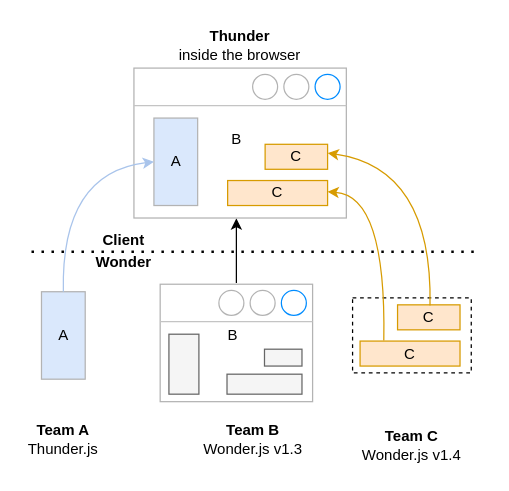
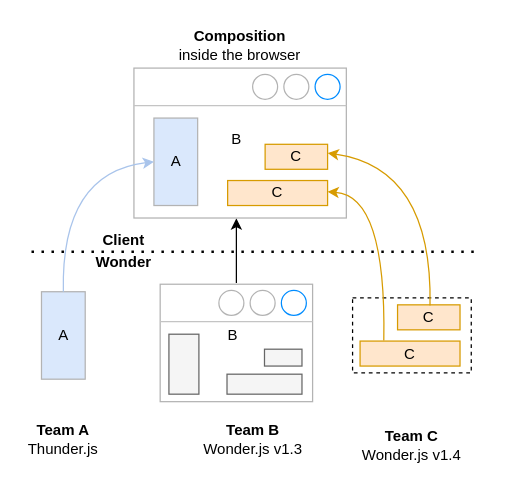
- <mxCell id="23" value="&lt;b&gt;Thunder&lt;/b&gt;&lt;br&gt;inside the browser" style="text;html=1;strokeColor=none;fillColor=none;align=center;verticalAlign=middle;whiteSpace=wrap;rounded=0;dashed=1;" parent="1" vertex="1"><mxGeometry x="121" y="20" width="141" height="31" as="geometry" /></mxCell>
+ <mxCell id="23" value="&lt;b&gt;Composition&lt;/b&gt;&lt;br&gt;inside the browser" style="text;html=1;strokeColor=none;fillColor=none;align=center;verticalAlign=middle;whiteSpace=wrap;rounded=0;dashed=1;" parent="1" vertex="1"><mxGeometry x="121" y="20" width="141" height="31" as="geometry" /></mxCell>
